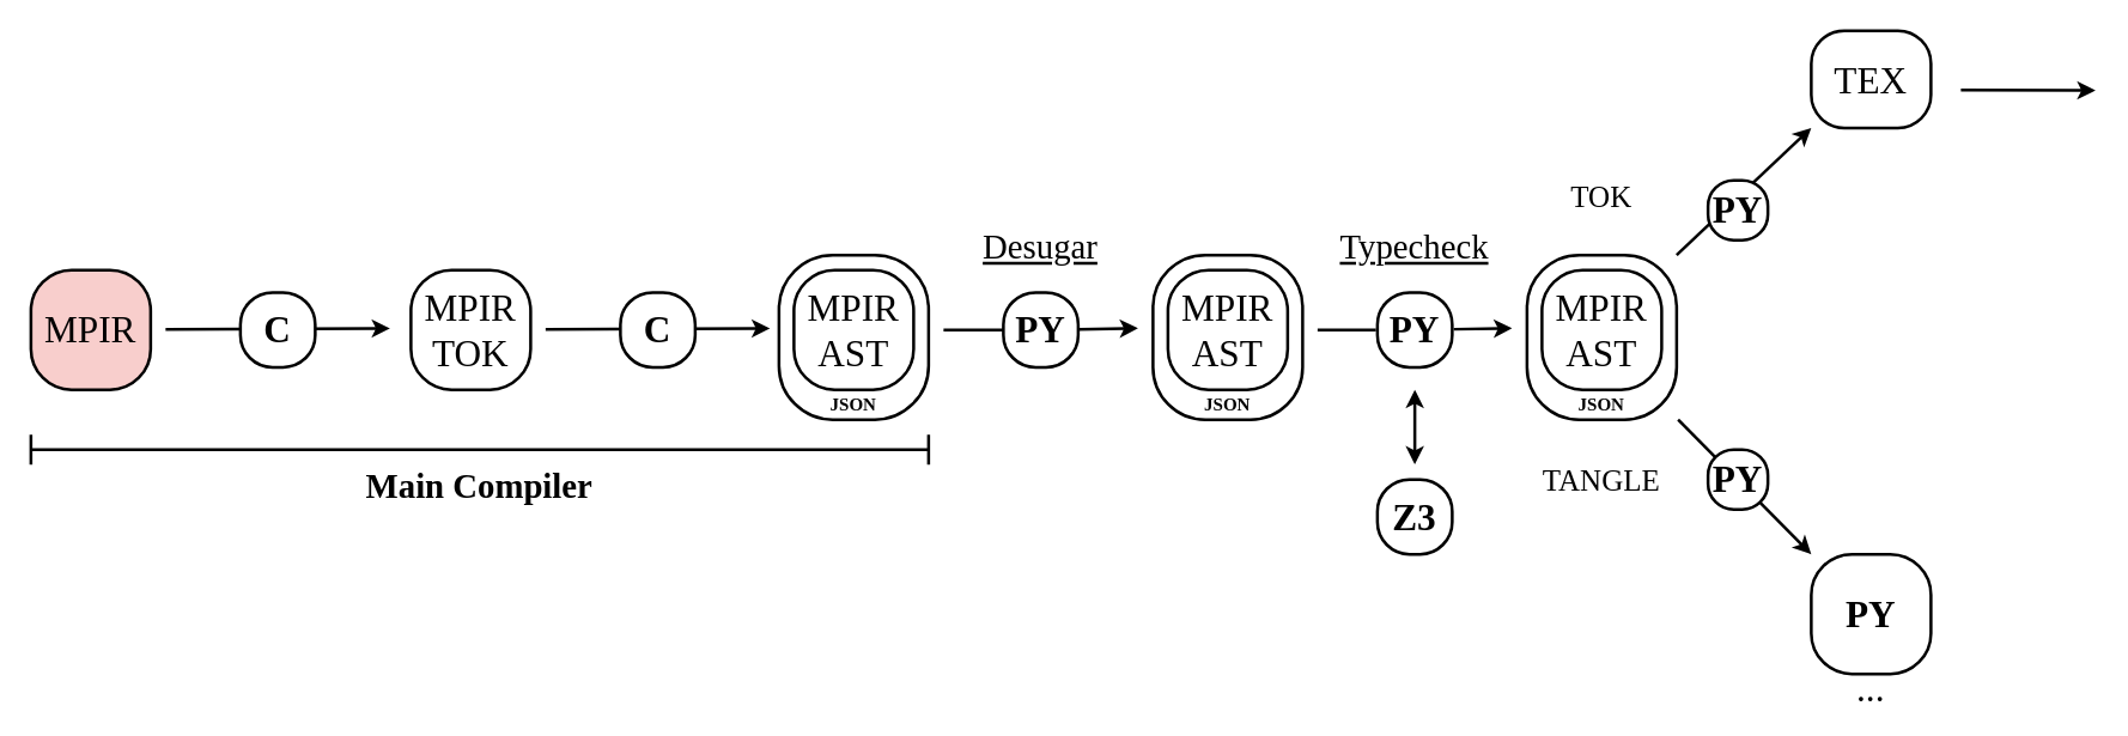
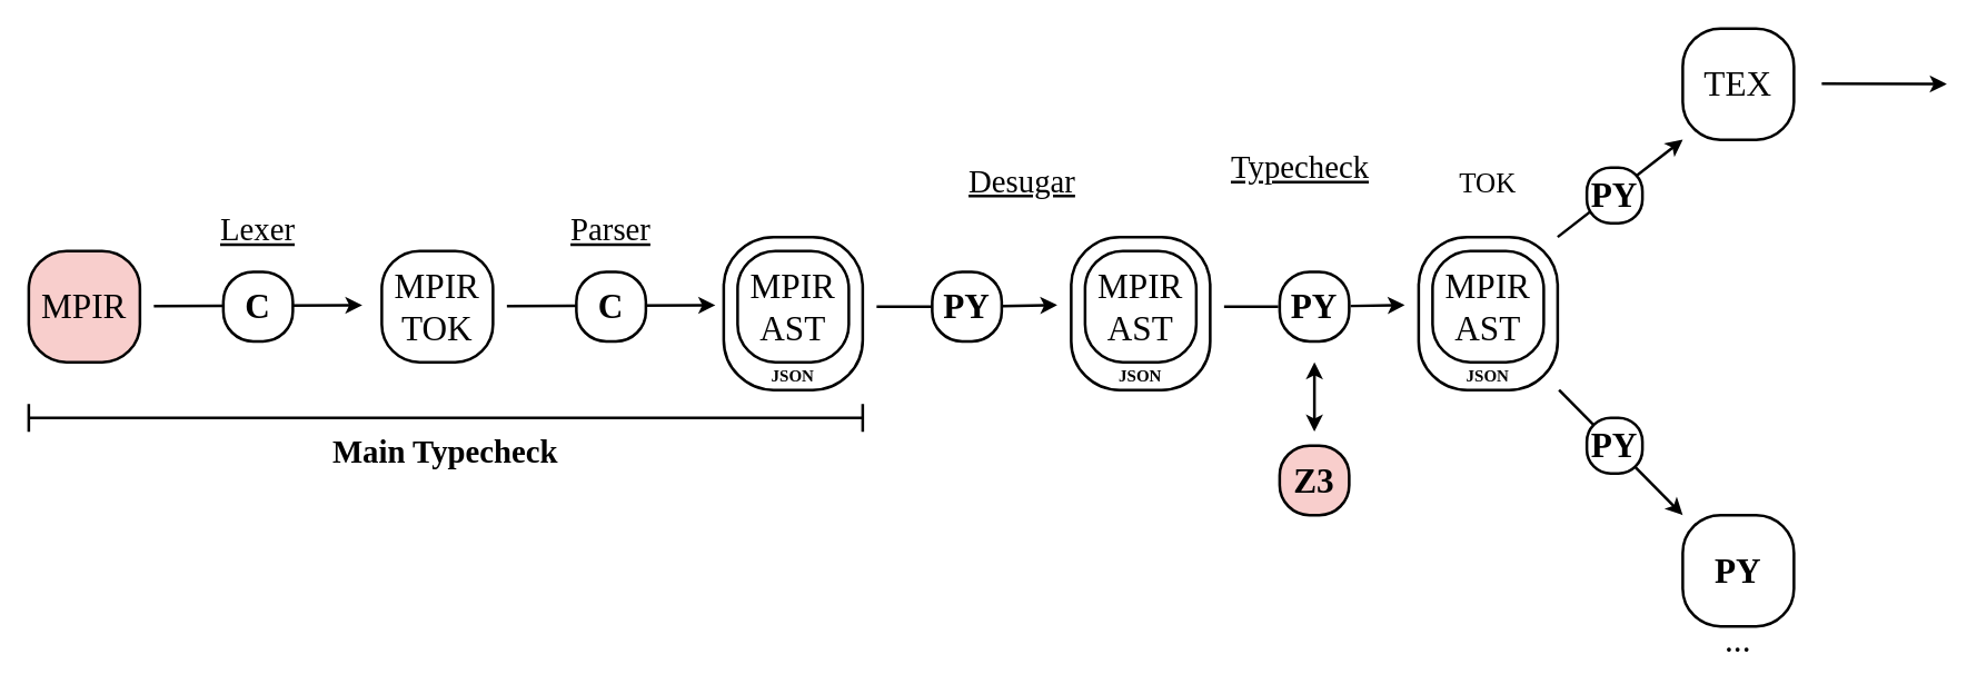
- <mxCell id="31" value="&lt;font style=&quot;font-size: 25px;&quot; face=&quot;CMU Typewriter Text&quot;&gt;&lt;span style=&quot;font-size: 25px;&quot;&gt;TEX&lt;br&gt;&lt;/span&gt;&lt;/font&gt;" style="rounded=1;whiteSpace=wrap;html=1;arcSize=34;fontSize=25;fontStyle=0;strokeWidth=2;" vertex="1" parent="1"><mxGeometry x="1210" y="20" width="80" height="65" as="geometry" /></mxCell>
+ <mxCell id="31" value="&lt;font style=&quot;font-size: 25px;&quot; face=&quot;CMU Typewriter Text&quot;&gt;&lt;span style=&quot;font-size: 25px;&quot;&gt;TEX&lt;br&gt;&lt;/span&gt;&lt;/font&gt;" style="rounded=1;whiteSpace=wrap;html=1;arcSize=34;fontSize=25;fontStyle=0;strokeWidth=2;" vertex="1" parent="1"><mxGeometry x="1210" y="20" width="80" height="80" as="geometry" /></mxCell>
+ <mxCell id="9" value="Lexer" style="text;html=1;strokeColor=none;fillColor=none;align=center;verticalAlign=middle;whiteSpace=wrap;rounded=0;strokeWidth=2;fontFamily=CMU Serif;fontSize=23;fontStyle=4" vertex="1" parent="1"><mxGeometry x="110" y="150" width="150" height="30" as="geometry" /></mxCell>
+ <mxCell id="11" value="Parser" style="text;html=1;strokeColor=none;fillColor=none;align=center;verticalAlign=middle;whiteSpace=wrap;rounded=0;strokeWidth=2;fontFamily=CMU Serif;fontSize=23;fontStyle=4" vertex="1" parent="1"><mxGeometry x="364" y="150" width="150" height="30" as="geometry" /></mxCell>
- <mxCell id="19" value="Desugar" style="text;html=1;strokeColor=none;fillColor=none;align=center;verticalAlign=middle;whiteSpace=wrap;rounded=0;strokeWidth=2;fontFamily=CMU Serif;fontSize=23;fontStyle=4" vertex="1" parent="1"><mxGeometry x="620" y="150" width="150" height="30" as="geometry" /></mxCell>
+ <mxCell id="19" value="Desugar" style="text;html=1;strokeColor=none;fillColor=none;align=center;verticalAlign=middle;whiteSpace=wrap;rounded=0;strokeWidth=2;fontFamily=CMU Serif;fontSize=23;fontStyle=4" vertex="1" parent="1"><mxGeometry x="660" y="115" width="150" height="30" as="geometry" /></mxCell>
- <mxCell id="13" value="Typecheck" style="text;html=1;strokeColor=none;fillColor=none;align=center;verticalAlign=middle;whiteSpace=wrap;rounded=0;strokeWidth=2;fontFamily=CMU Serif;fontSize=23;fontStyle=4" vertex="1" parent="1"><mxGeometry x="870" y="150" width="150" height="30" as="geometry" /></mxCell>
+ <mxCell id="13" value="Typecheck" style="text;html=1;strokeColor=none;fillColor=none;align=center;verticalAlign=middle;whiteSpace=wrap;rounded=0;strokeWidth=2;fontFamily=CMU Serif;fontSize=23;fontStyle=4" vertex="1" parent="1"><mxGeometry x="860" y="105" width="150" height="30" as="geometry" /></mxCell>
- <mxCell id="26" value="TANGLE" style="text;html=1;strokeColor=none;fillColor=none;align=center;verticalAlign=middle;whiteSpace=wrap;rounded=0;fontFamily=CMU Typewriter Text;fontSize=20;" vertex="1" parent="1"><mxGeometry x="1040" y="310" width="60" height="20" as="geometry" /></mxCell>
- <mxCell id="41" value="Main Compiler" style="text;html=1;strokeColor=none;fillColor=none;align=center;verticalAlign=middle;whiteSpace=wrap;rounded=0;strokeWidth=2;fontFamily=CMU Serif;fontSize=23;fontStyle=1" vertex="1" parent="1"><mxGeometry x="30" y="310" width="580" height="30" as="geometry" /></mxCell>
+ <mxCell id="41" value="Main Typecheck" style="text;html=1;strokeColor=none;fillColor=none;align=center;verticalAlign=middle;whiteSpace=wrap;rounded=0;strokeWidth=2;fontFamily=CMU Serif;fontSize=23;fontStyle=1" vertex="1" parent="1"><mxGeometry x="30" y="310" width="580" height="30" as="geometry" /></mxCell>
- <mxCell id="16" value="&lt;font face=&quot;CMU Typewriter Text&quot;&gt;Z3&lt;br&gt;&lt;/font&gt;" style="rounded=1;whiteSpace=wrap;html=1;arcSize=43;fontSize=25;fontStyle=1;strokeWidth=2;spacing=0;spacingBottom=0;" vertex="1" parent="1"><mxGeometry x="920" y="320" width="50" height="50" as="geometry" /></mxCell>
+ <mxCell id="16" value="&lt;font face=&quot;CMU Typewriter Text&quot;&gt;Z3&lt;br&gt;&lt;/font&gt;" style="rounded=1;whiteSpace=wrap;html=1;arcSize=43;fontSize=25;fontStyle=1;strokeWidth=2;spacing=0;spacingBottom=0;fillColor=#f8cecc;" vertex="1" parent="1"><mxGeometry x="920" y="320" width="50" height="50" as="geometry" /></mxCell>
